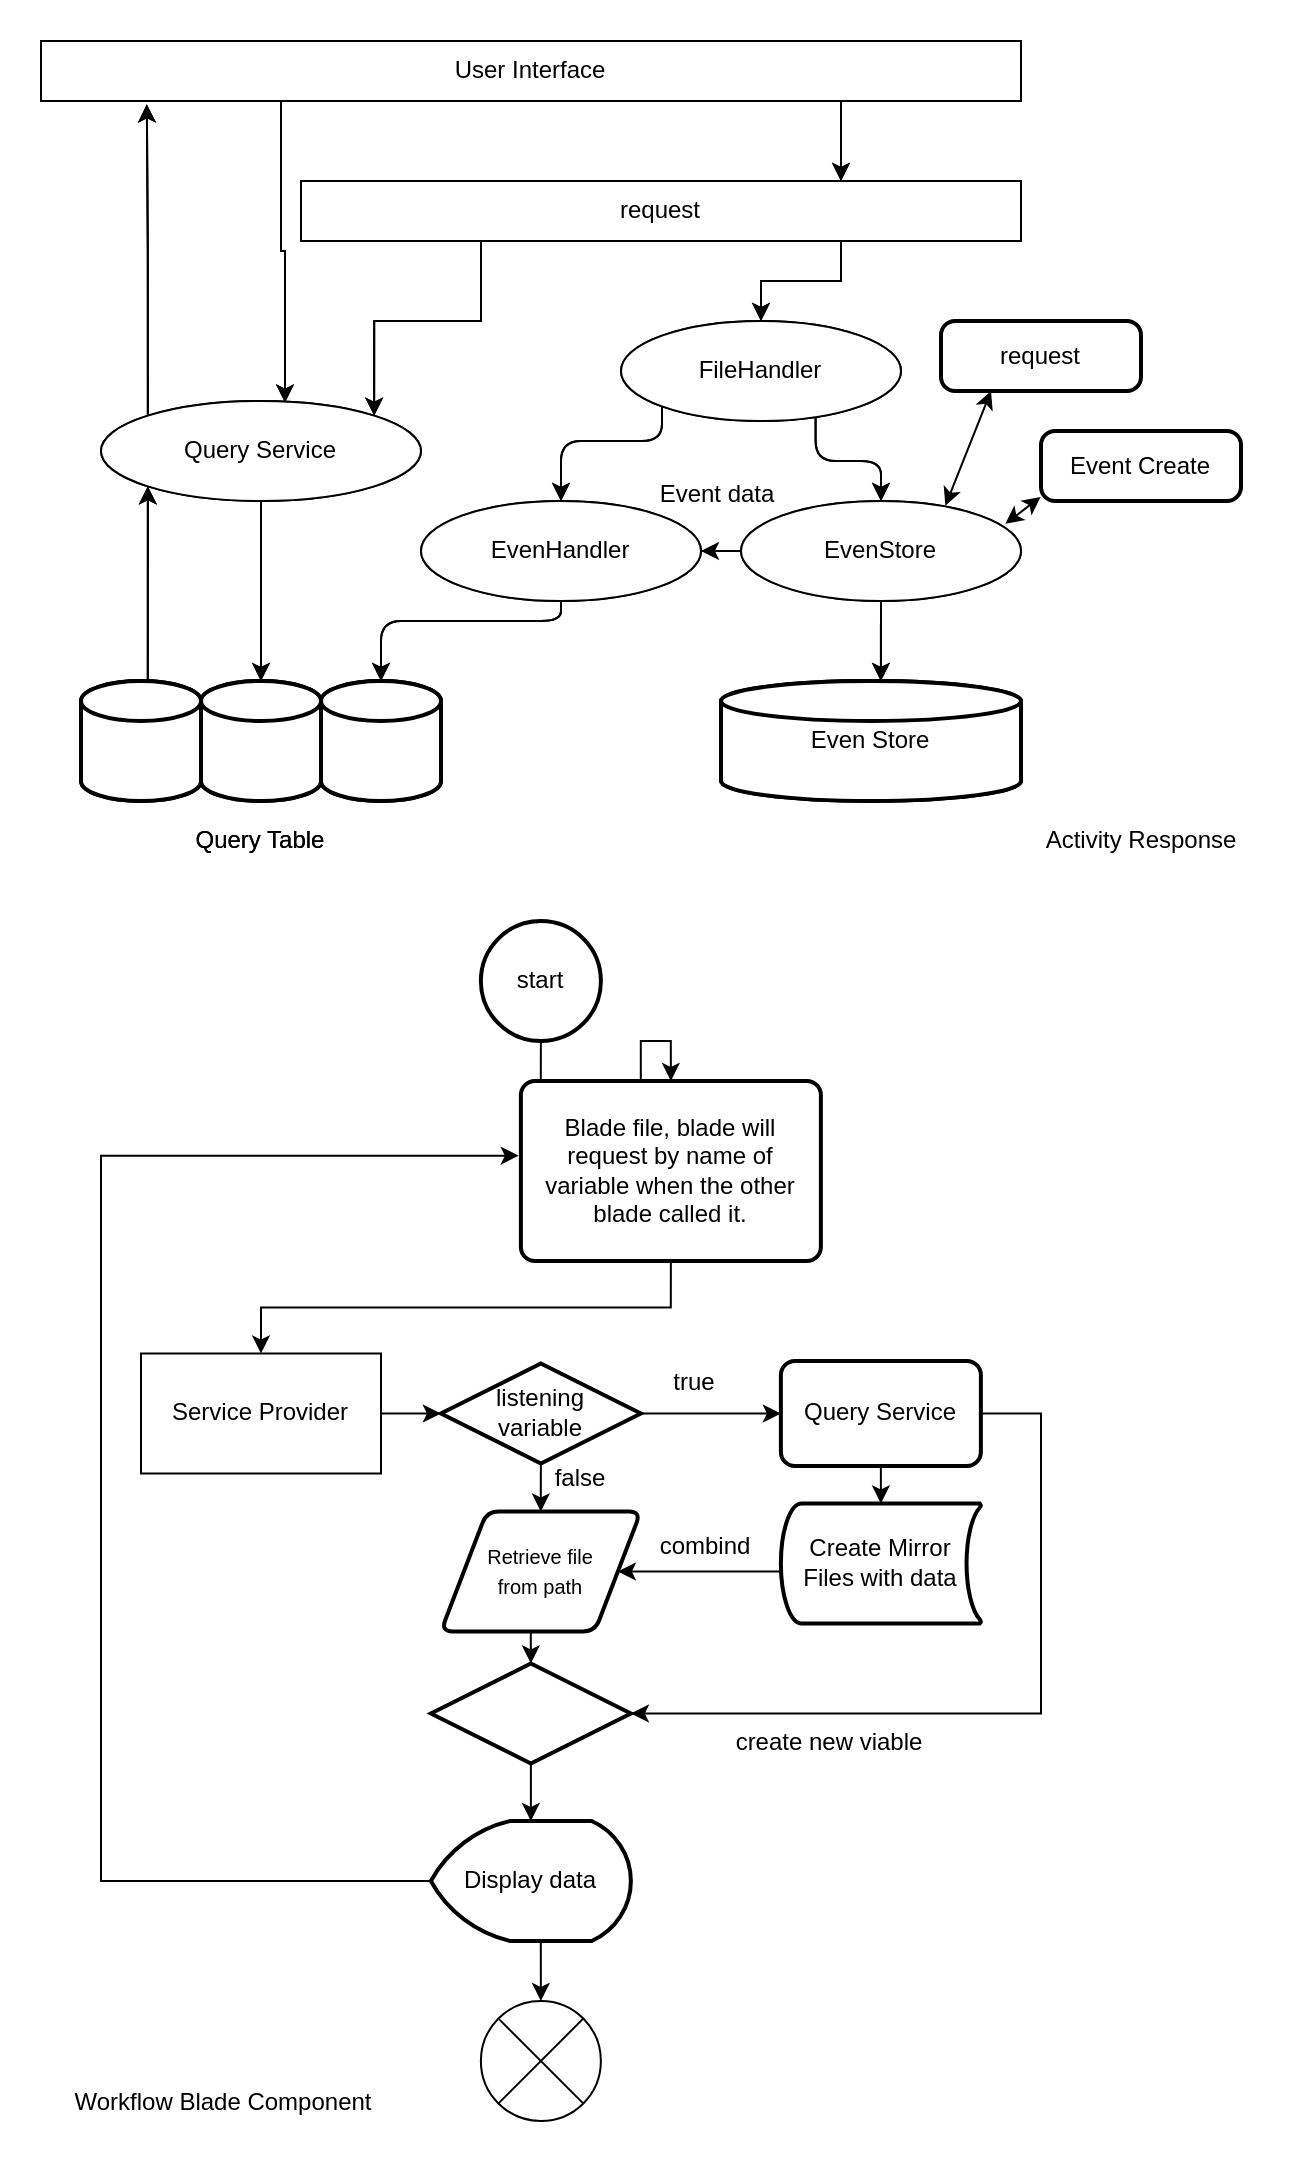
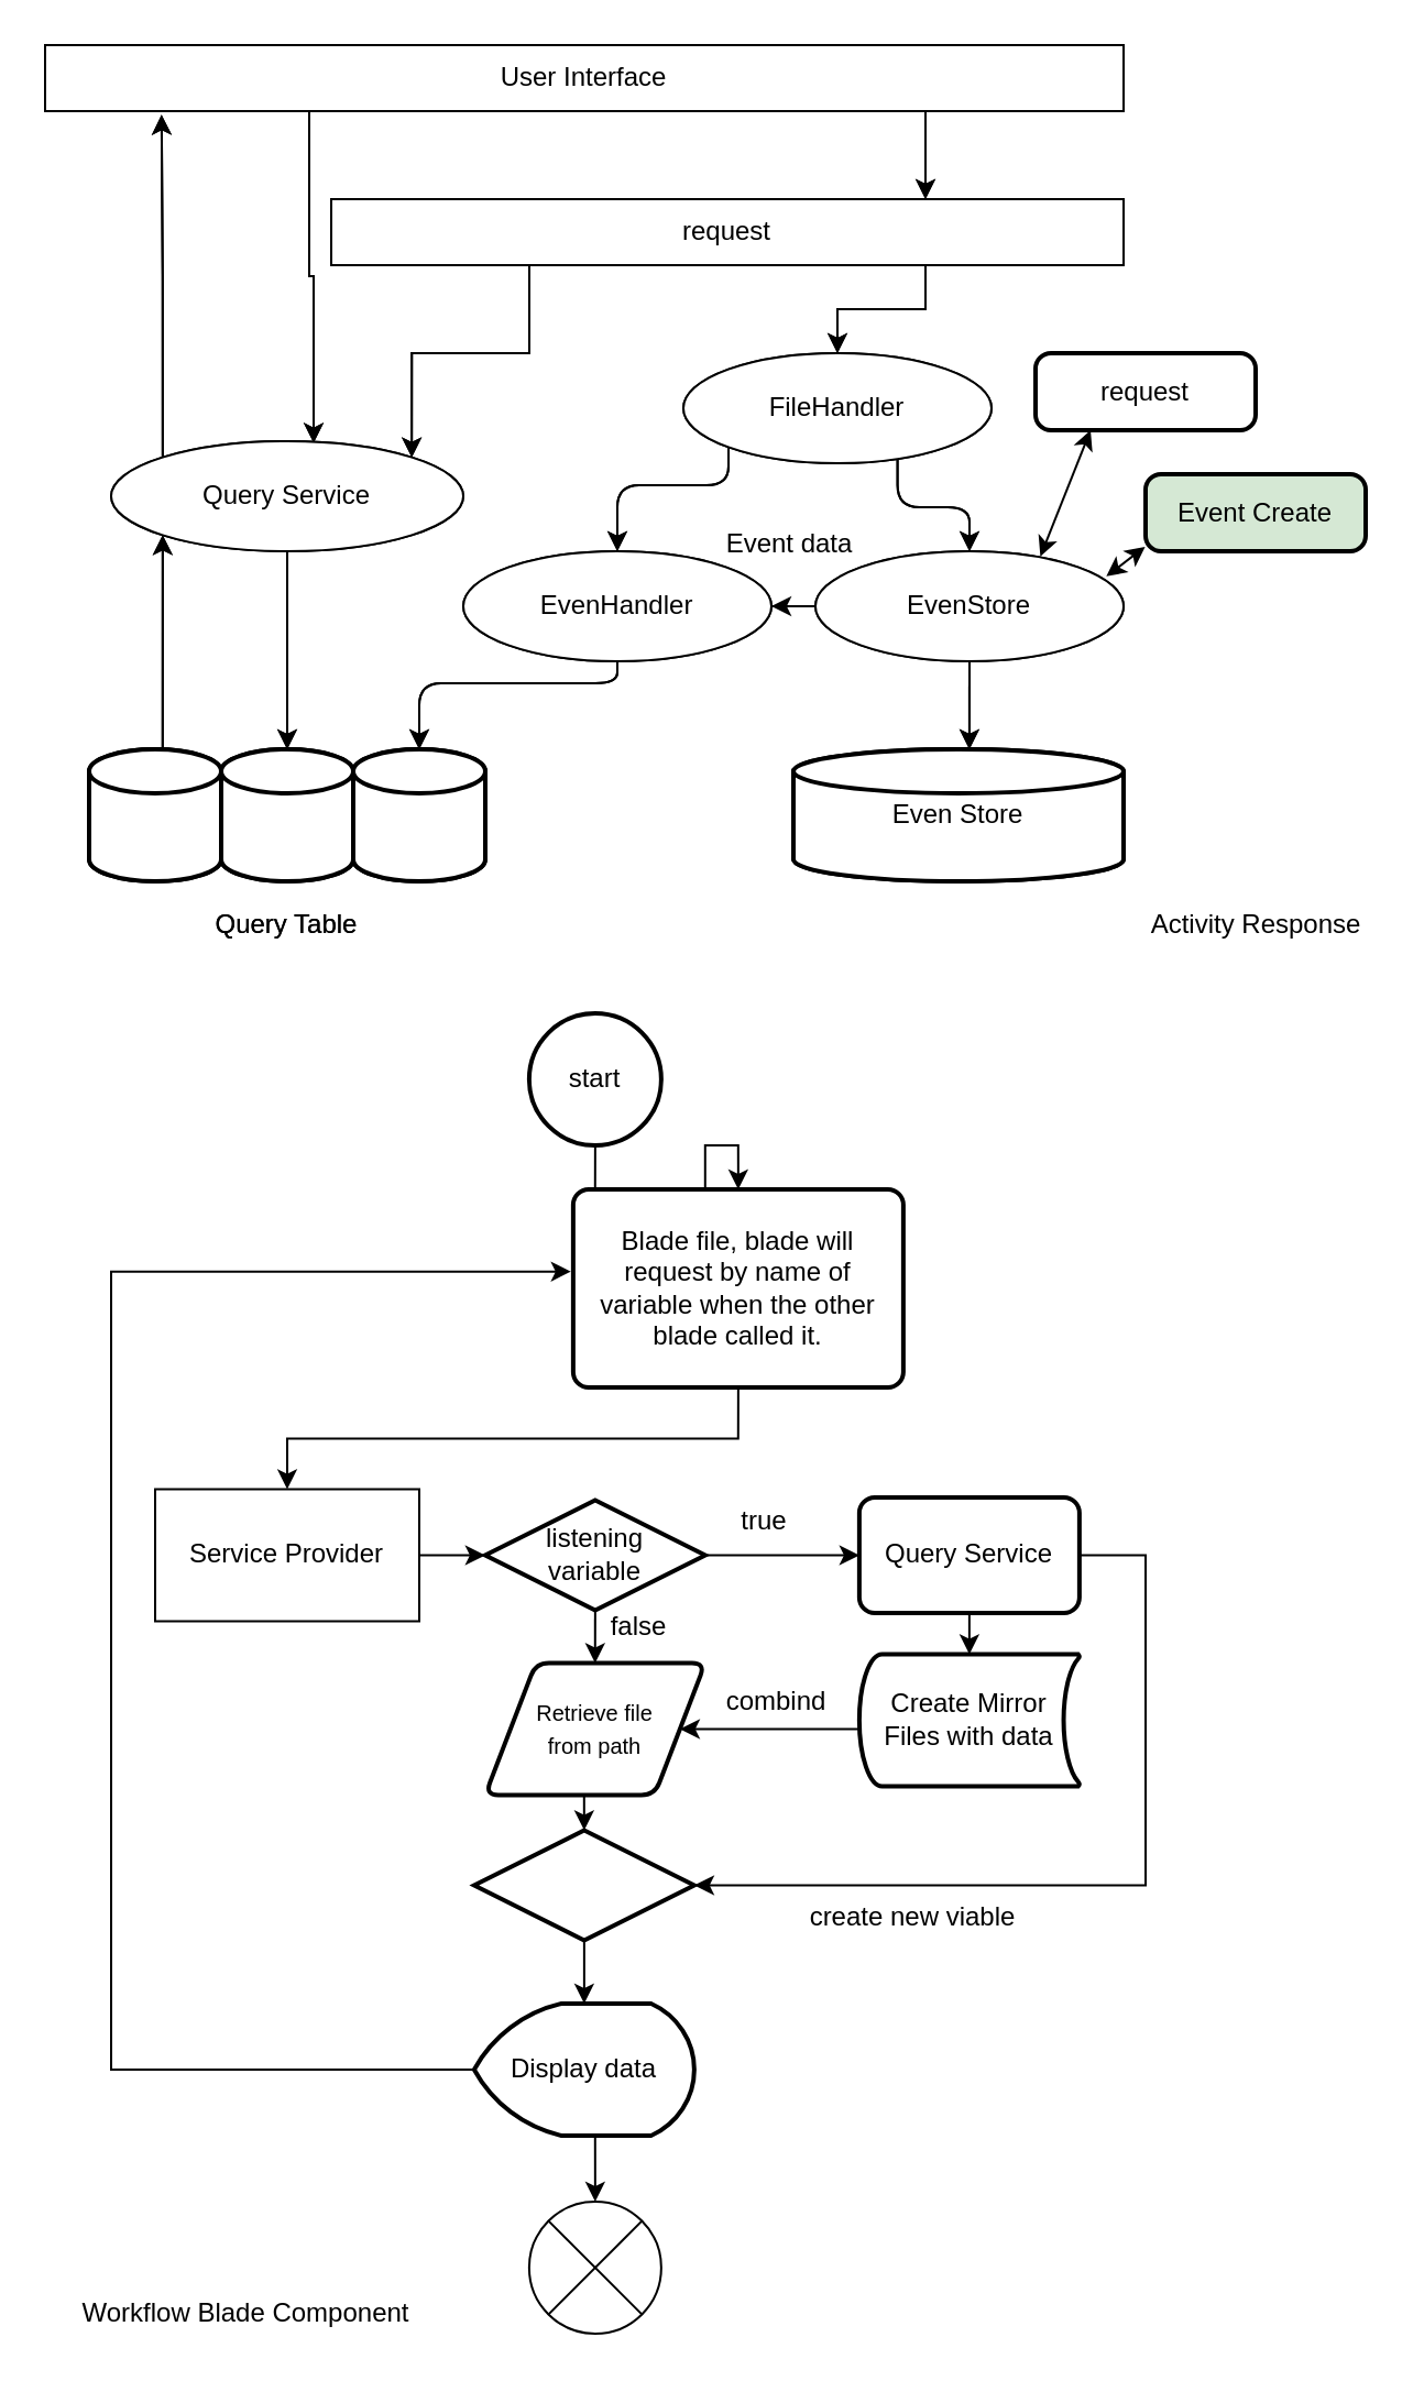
- <mxCell id="47" value="Event Create" style="rounded=1;whiteSpace=wrap;html=1;absoluteArcSize=1;arcSize=14;strokeWidth=2;" parent="1" vertex="1"><mxGeometry x="520" y="215" width="100" height="35" as="geometry" /></mxCell>
+ <mxCell id="47" value="Event Create" style="rounded=1;whiteSpace=wrap;html=1;absoluteArcSize=1;arcSize=14;strokeWidth=2;fillColor=#d5e8d4;" parent="1" vertex="1"><mxGeometry x="520" y="215" width="100" height="35" as="geometry" /></mxCell>
